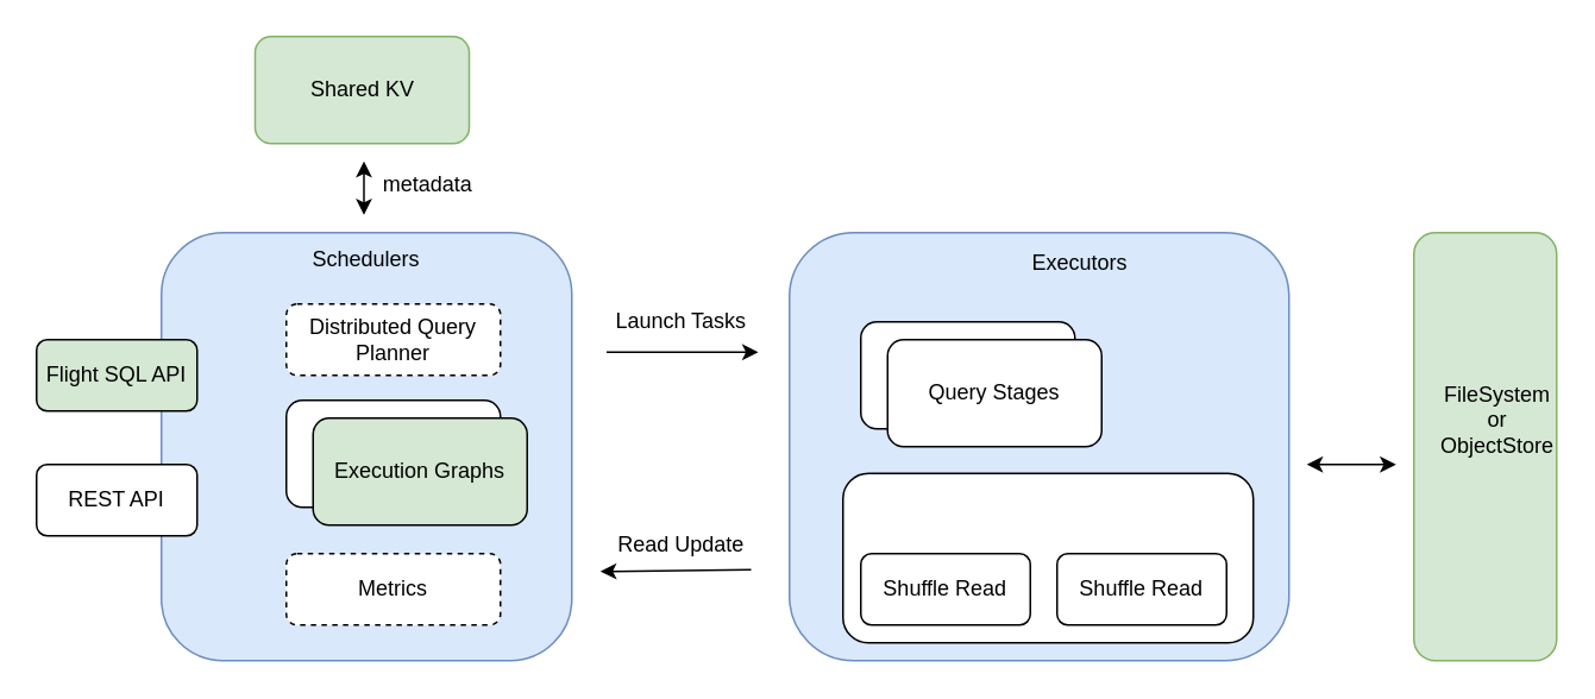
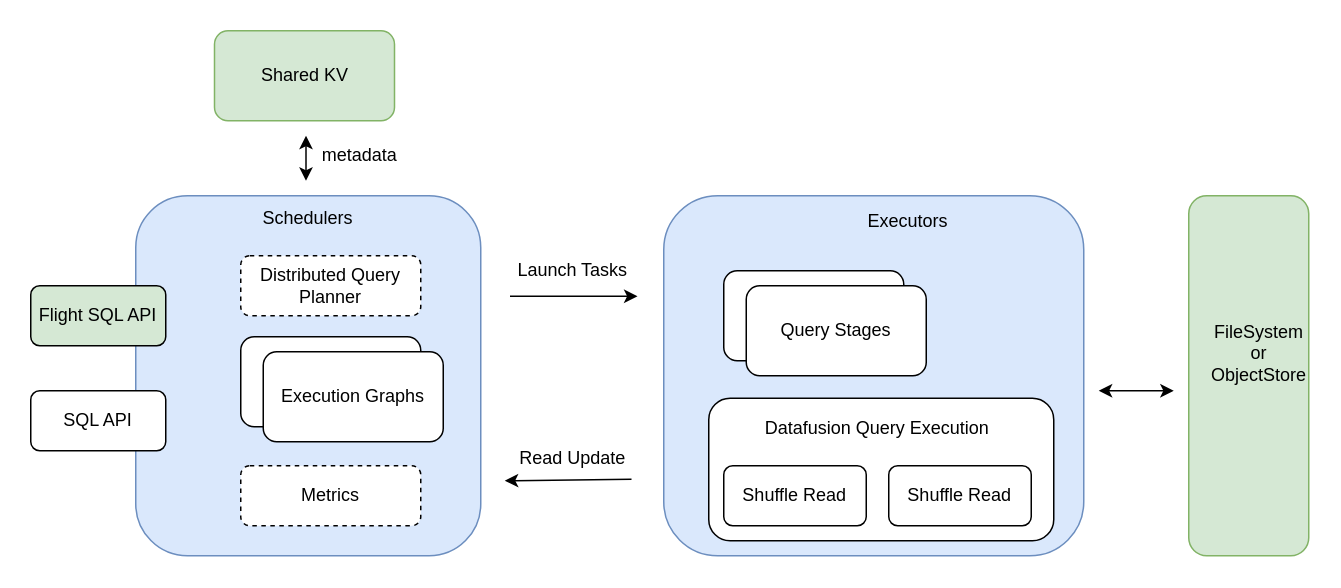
- <mxCell id="19" value="Execution Graphs" style="rounded=1;whiteSpace=wrap;html=1;fillColor=#d5e8d4;" parent="1" vertex="1"><mxGeometry x="175" y="234" width="120" height="60" as="geometry" /></mxCell>
+ <mxCell id="19" value="Execution Graphs" style="rounded=1;whiteSpace=wrap;html=1;" parent="1" vertex="1"><mxGeometry x="175" y="234" width="120" height="60" as="geometry" /></mxCell>
- <mxCell id="16" value="REST API" style="rounded=1;whiteSpace=wrap;html=1;" parent="1" vertex="1"><mxGeometry x="20" y="260" width="90" height="40" as="geometry" /></mxCell>
+ <mxCell id="16" value="SQL API" style="rounded=1;whiteSpace=wrap;html=1;" parent="1" vertex="1"><mxGeometry x="20" y="260" width="90" height="40" as="geometry" /></mxCell>
+ <mxCell id="26" value="Datafusion Query Execution" style="text;html=1;align=center;verticalAlign=middle;whiteSpace=wrap;rounded=0;" parent="1" vertex="1"><mxGeometry x="497" y="270" width="175" height="30" as="geometry" /></mxCell>
